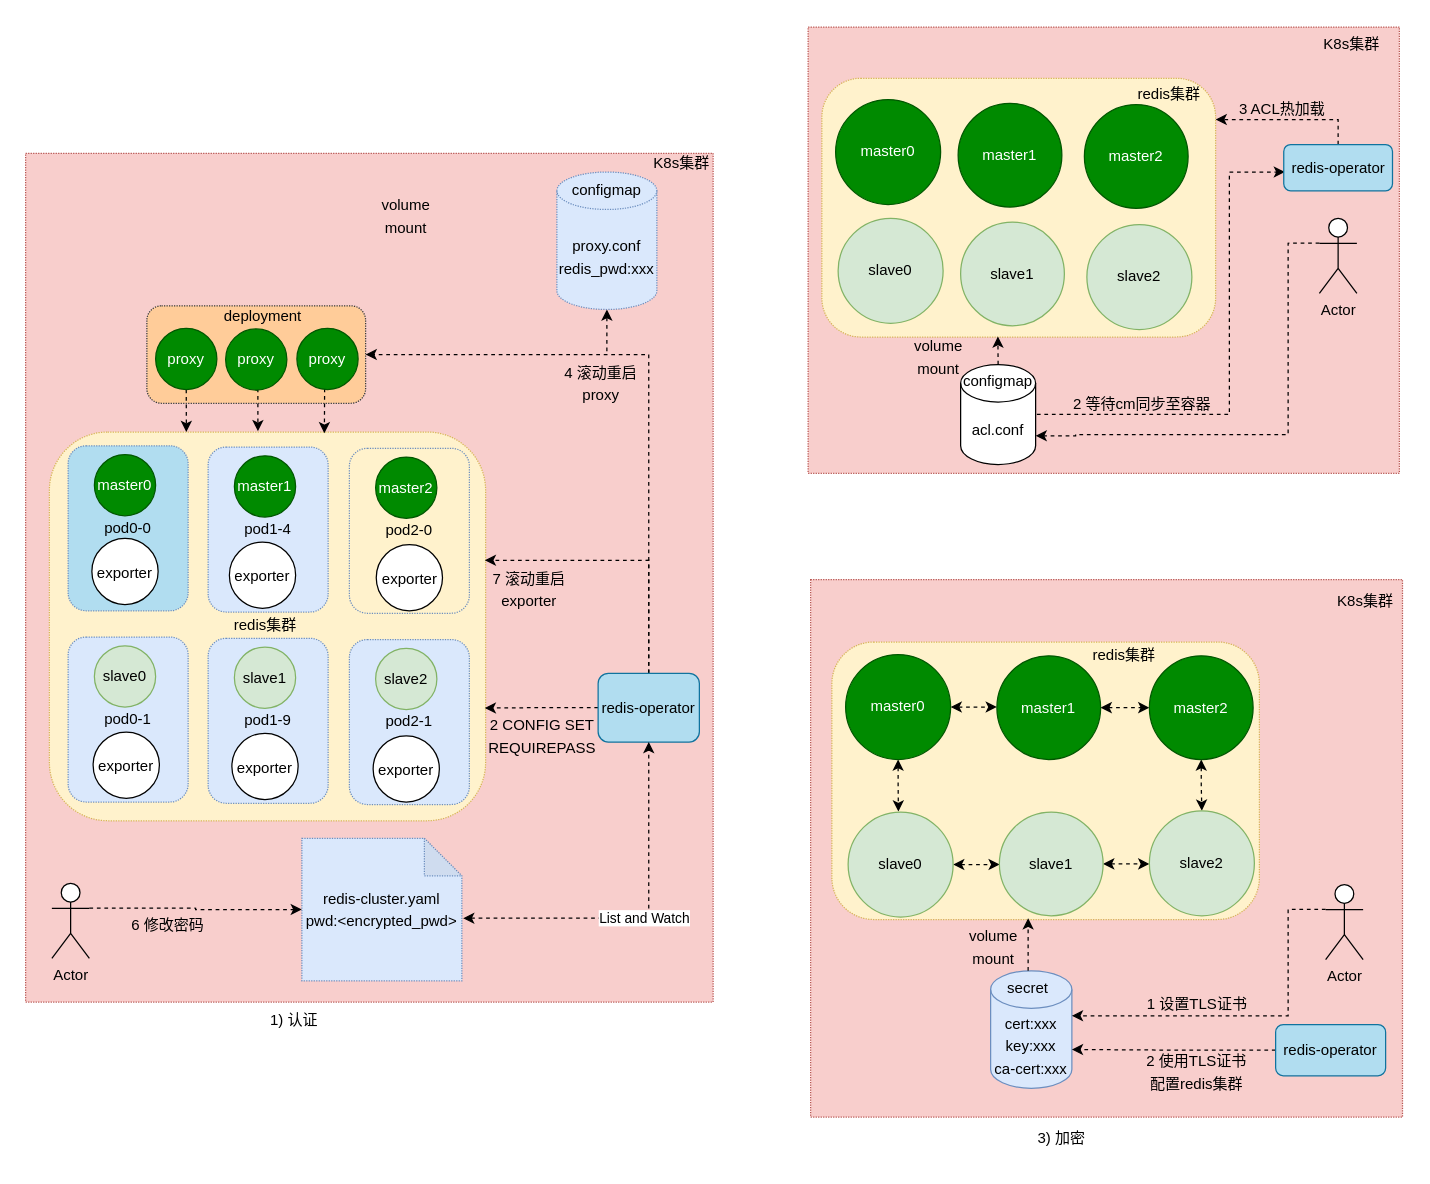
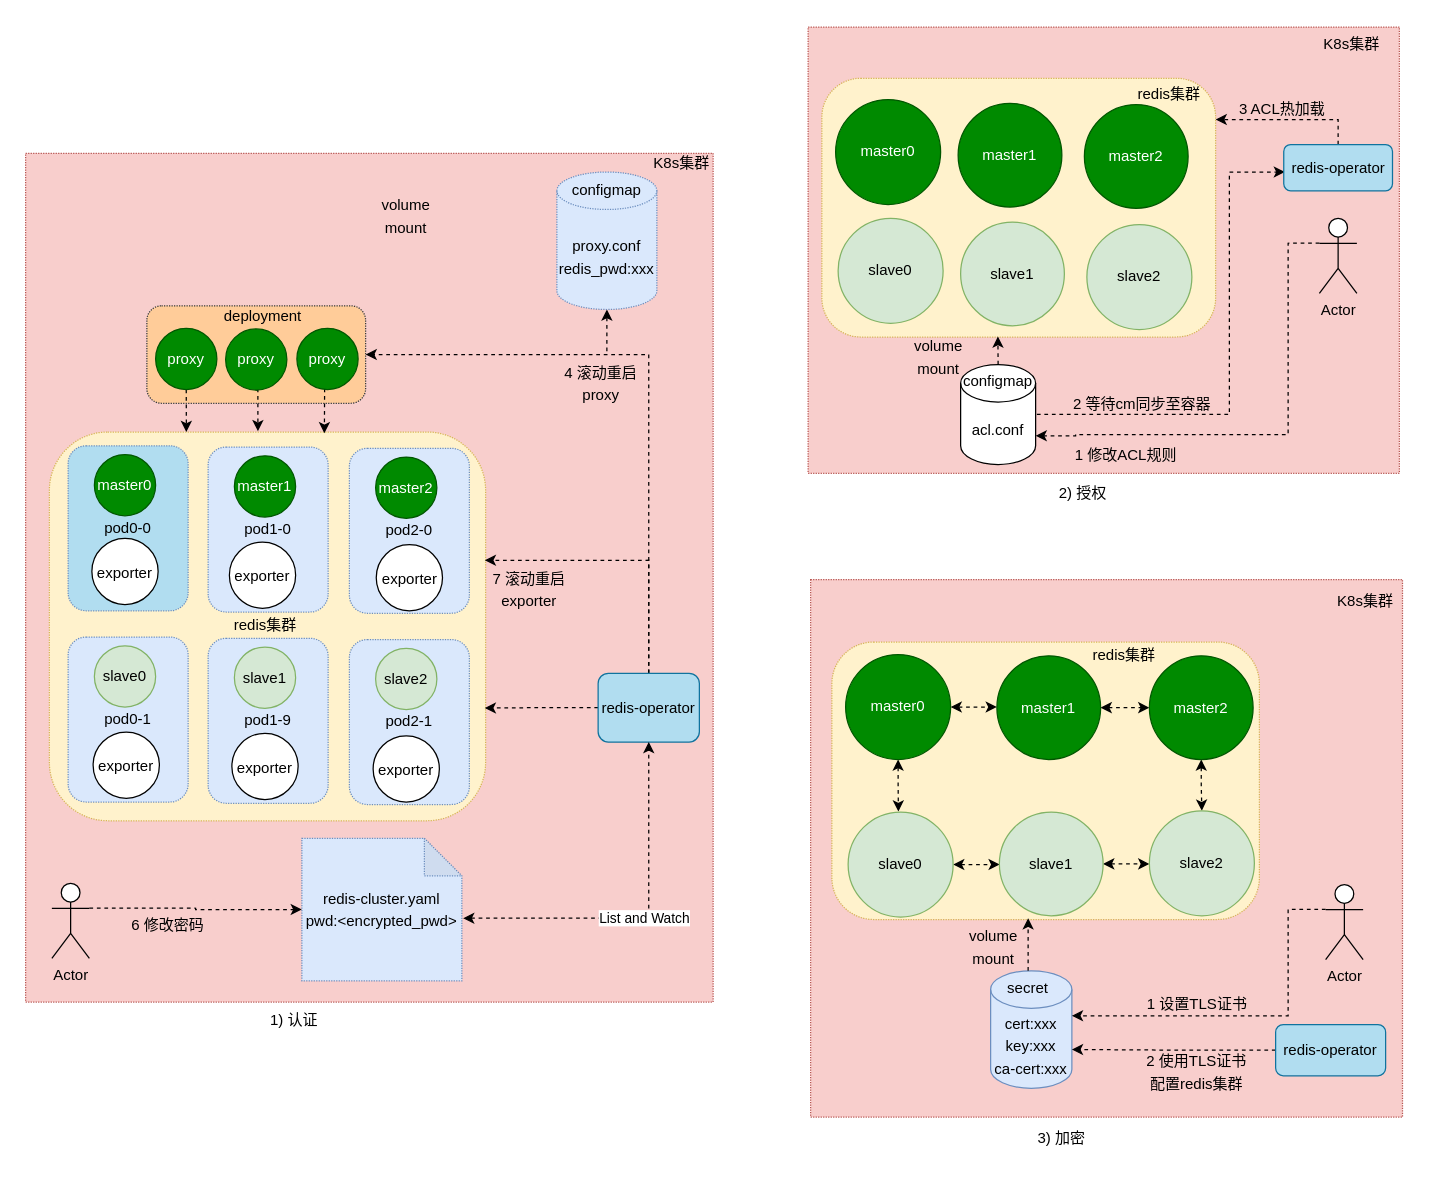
+ <mxCell id="64" value="&lt;p style=&quot;line-height: 150%;&quot;&gt;1 修改ACL规则&lt;/p&gt;" style="text;html=1;strokeColor=none;fillColor=none;align=center;verticalAlign=middle;whiteSpace=wrap;rounded=0;" vertex="1" parent="1"><mxGeometry x="849" y="348" width="103" height="30" as="geometry" /></mxCell>
+ <mxCell id="98" value="2) 授权" style="text;html=1;strokeColor=none;fillColor=none;align=center;verticalAlign=middle;whiteSpace=wrap;rounded=0;" vertex="1" parent="1"><mxGeometry x="836" y="379" width="60" height="30" as="geometry" /></mxCell>
- <mxCell id="21" value="pod1-4" style="rounded=1;whiteSpace=wrap;html=1;fillColor=#dae8fc;dashed=1;dashPattern=1 1;strokeColor=#6c8ebf;" parent="1" vertex="1"><mxGeometry x="166" y="357" width="96" height="132" as="geometry" /></mxCell>
+ <mxCell id="21" value="pod1-0" style="rounded=1;whiteSpace=wrap;html=1;fillColor=#dae8fc;dashed=1;dashPattern=1 1;strokeColor=#6c8ebf;" parent="1" vertex="1"><mxGeometry x="166" y="357" width="96" height="132" as="geometry" /></mxCell>
- <mxCell id="27" value="pod2-0" style="rounded=1;whiteSpace=wrap;html=1;fillColor=#fff2cc;dashed=1;dashPattern=1 1;strokeColor=#6c8ebf;" parent="1" vertex="1"><mxGeometry x="279" y="358" width="96" height="132" as="geometry" /></mxCell>
+ <mxCell id="27" value="pod2-0" style="rounded=1;whiteSpace=wrap;html=1;fillColor=#dae8fc;dashed=1;dashPattern=1 1;strokeColor=#6c8ebf;" parent="1" vertex="1"><mxGeometry x="279" y="358" width="96" height="132" as="geometry" /></mxCell>
- <mxCell id="44" value="&lt;p style=&quot;line-height: 150%;&quot;&gt;2 CONFIG SET REQUIREPASS&lt;/p&gt;" style="text;html=1;strokeColor=none;fillColor=none;align=center;verticalAlign=middle;whiteSpace=wrap;rounded=0;dashed=1;dashPattern=1 1;" parent="1" vertex="1"><mxGeometry x="394.5" y="573" width="77" height="30" as="geometry" /></mxCell>
